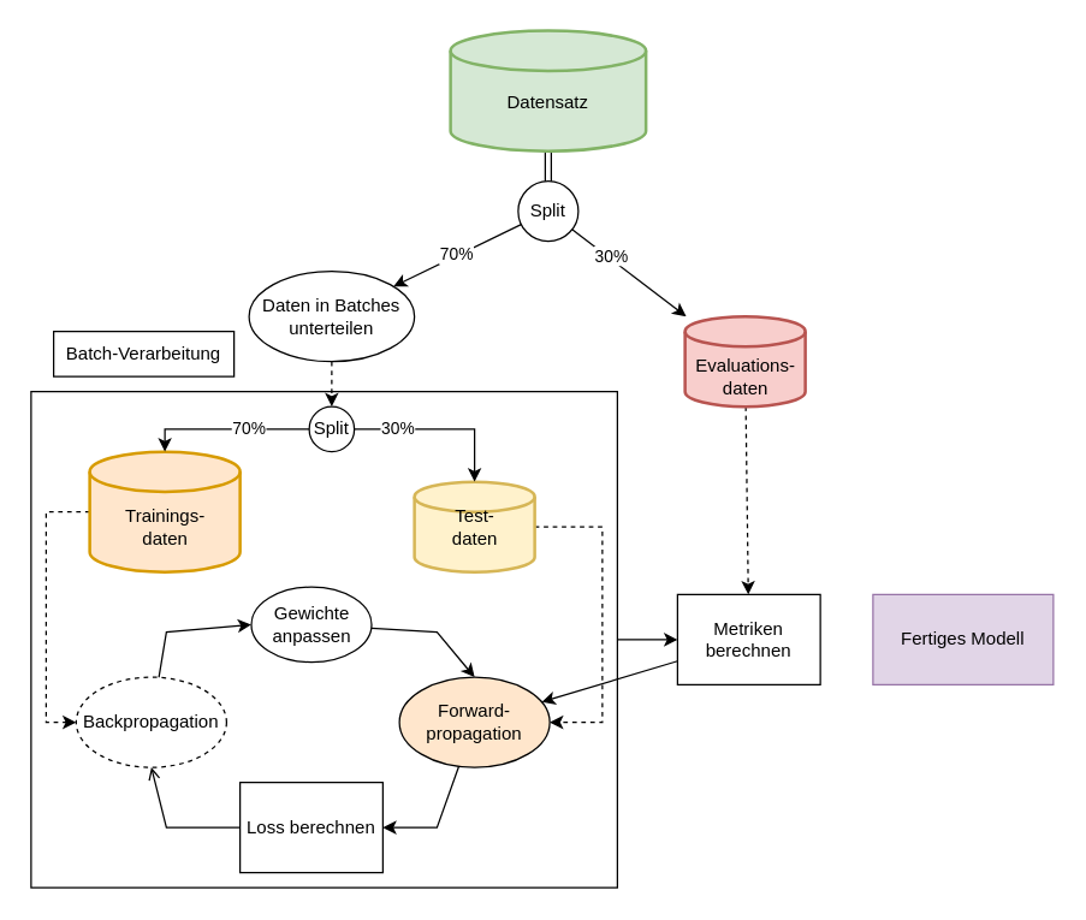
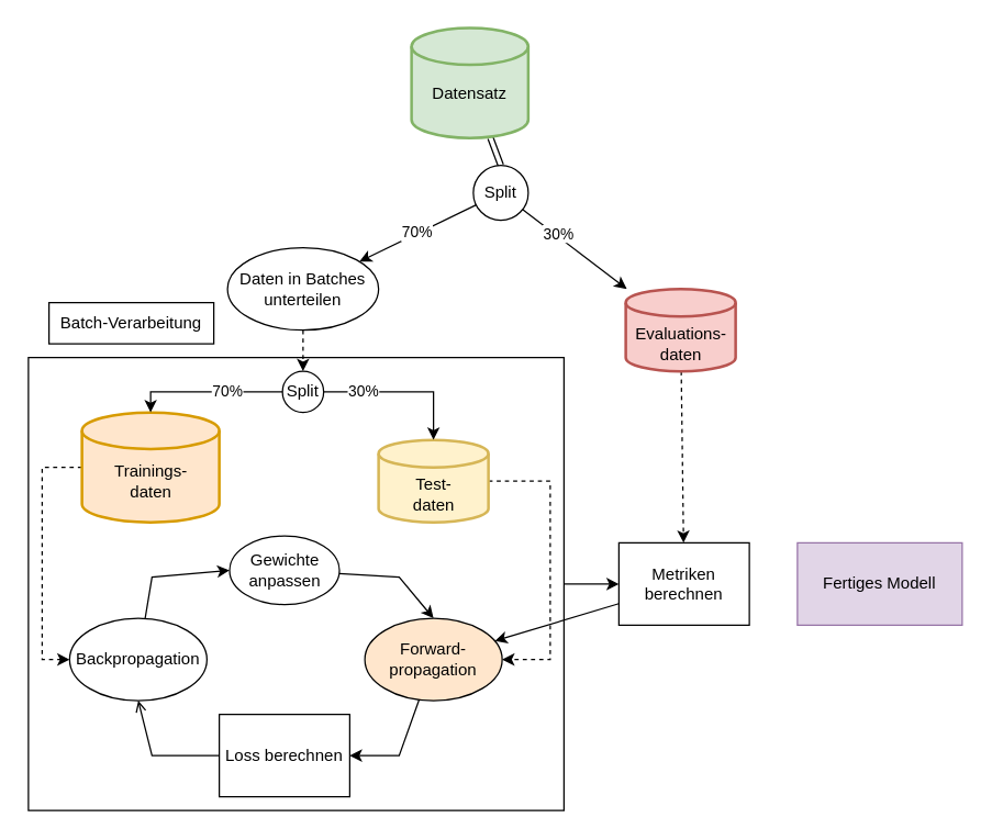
- <mxCell id="5" value="&lt;br&gt;&lt;div&gt;Datensatz&lt;/div&gt;" style="strokeWidth=2;html=1;shape=mxgraph.flowchart.database;whiteSpace=wrap;fillColor=#d5e8d4;strokeColor=#82b366;" vertex="1" parent="1"><mxGeometry x="299" y="20" width="130" height="80" as="geometry" /></mxCell>
+ <mxCell id="5" value="&lt;br&gt;&lt;div&gt;Datensatz&lt;/div&gt;" style="strokeWidth=2;html=1;shape=mxgraph.flowchart.database;whiteSpace=wrap;fillColor=#d5e8d4;strokeColor=#82b366;" vertex="1" parent="1"><mxGeometry x="299" y="20" width="85" height="80" as="geometry" /></mxCell>
- <mxCell id="10" value="&lt;div&gt;Test-&lt;/div&gt;&lt;div&gt;daten&lt;br&gt;&lt;/div&gt;" style="text;html=1;align=center;verticalAlign=middle;resizable=0;points=[];autosize=1;strokeColor=none;fillColor=none;" vertex="1" parent="1"><mxGeometry x="290" y="330" width="50" height="40" as="geometry" /></mxCell>
+ <mxCell id="10" value="&lt;div&gt;Test-&lt;/div&gt;&lt;div&gt;daten&lt;br&gt;&lt;/div&gt;" style="text;html=1;align=center;verticalAlign=middle;resizable=0;points=[];autosize=1;strokeColor=none;fillColor=none;" vertex="1" parent="1"><mxGeometry x="290" y="340" width="50" height="40" as="geometry" /></mxCell>
- <mxCell id="13" value="Backpropagation" style="ellipse;whiteSpace=wrap;html=1;dashed=1;" vertex="1" parent="1"><mxGeometry x="50" y="450" width="100" height="60" as="geometry" /></mxCell>
+ <mxCell id="13" value="Backpropagation" style="ellipse;whiteSpace=wrap;html=1;" vertex="1" parent="1"><mxGeometry x="50" y="450" width="100" height="60" as="geometry" /></mxCell>
